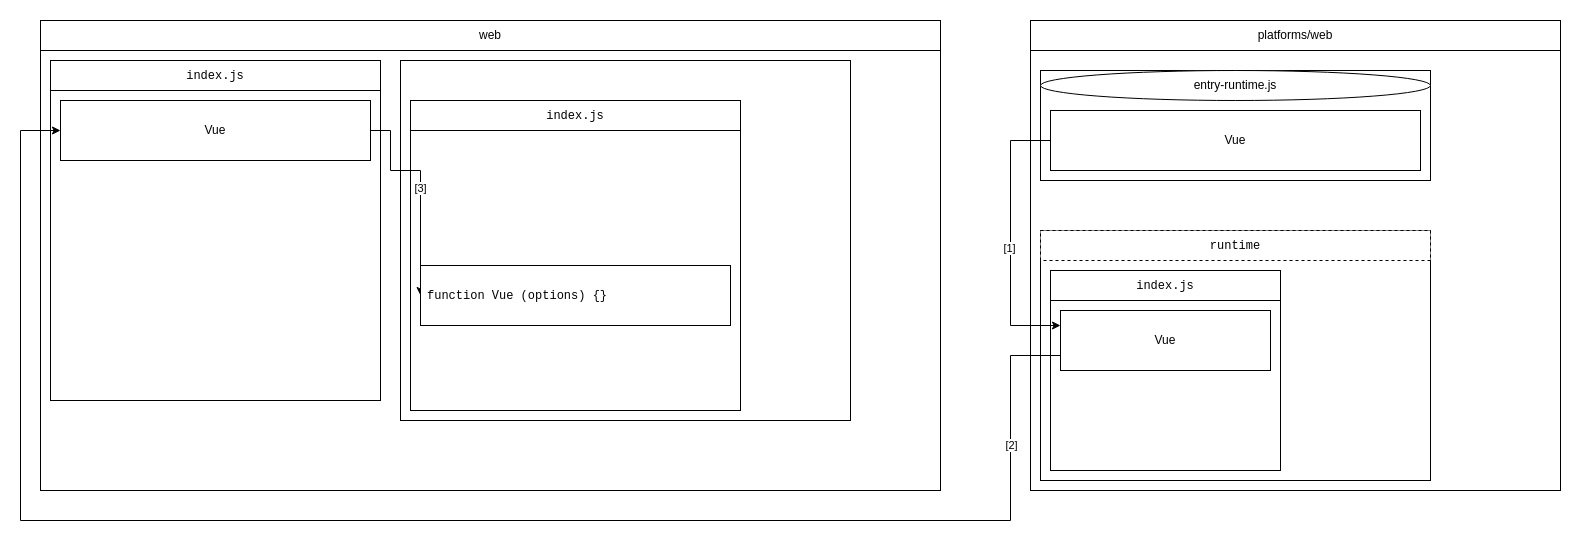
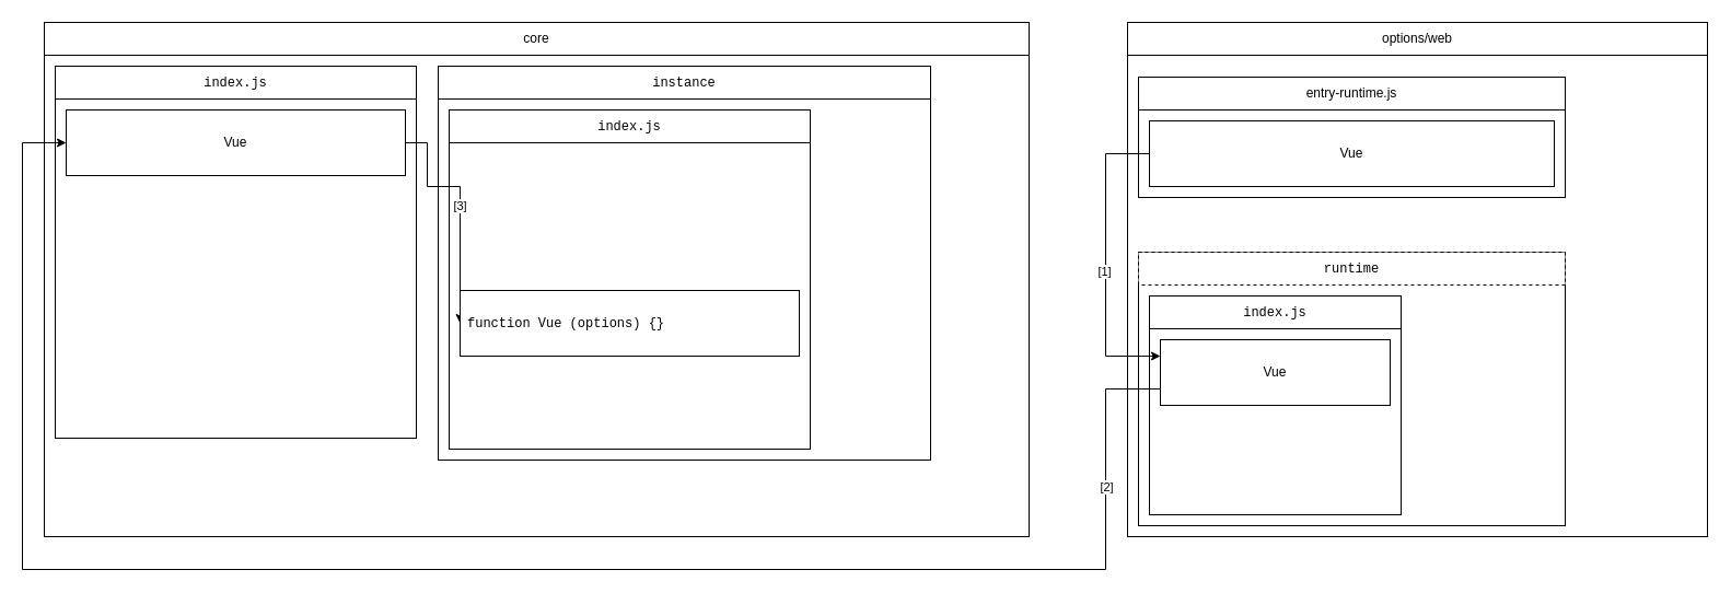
- <mxCell id="3" value="web" style="rounded=0;whiteSpace=wrap;html=1;" vertex="1" parent="1"><mxGeometry x="40" y="20" width="900" height="30" as="geometry" /></mxCell>
+ <mxCell id="3" value="core" style="rounded=0;whiteSpace=wrap;html=1;" vertex="1" parent="1"><mxGeometry x="40" y="20" width="900" height="30" as="geometry" /></mxCell>
- <mxCell id="5" value="platforms/web" style="rounded=0;whiteSpace=wrap;html=1;" vertex="1" parent="1"><mxGeometry x="1030" y="20" width="530" height="30" as="geometry" /></mxCell>
+ <mxCell id="5" value="options/web" style="rounded=0;whiteSpace=wrap;html=1;" vertex="1" parent="1"><mxGeometry x="1030" y="20" width="530" height="30" as="geometry" /></mxCell>
+ <mxCell id="16" value="&lt;div style=&quot;font-family: &amp;#34;menlo&amp;#34; , &amp;#34;monaco&amp;#34; , &amp;#34;courier new&amp;#34; , monospace ; line-height: 18px&quot;&gt;&lt;span&gt;instance&lt;/span&gt;&lt;/div&gt;" style="rounded=0;whiteSpace=wrap;html=1;" vertex="1" parent="1"><mxGeometry x="400" y="60" width="450" height="30" as="geometry" /></mxCell>
- <mxCell id="7" value="entry-runtime.js" style="ellipse;whiteSpace=wrap;html=1;" vertex="1" parent="1"><mxGeometry x="1040" y="70" width="390" height="30" as="geometry" /></mxCell>
+ <mxCell id="7" value="entry-runtime.js" style="rounded=0;whiteSpace=wrap;html=1;" vertex="1" parent="1"><mxGeometry x="1040" y="70" width="390" height="30" as="geometry" /></mxCell>
